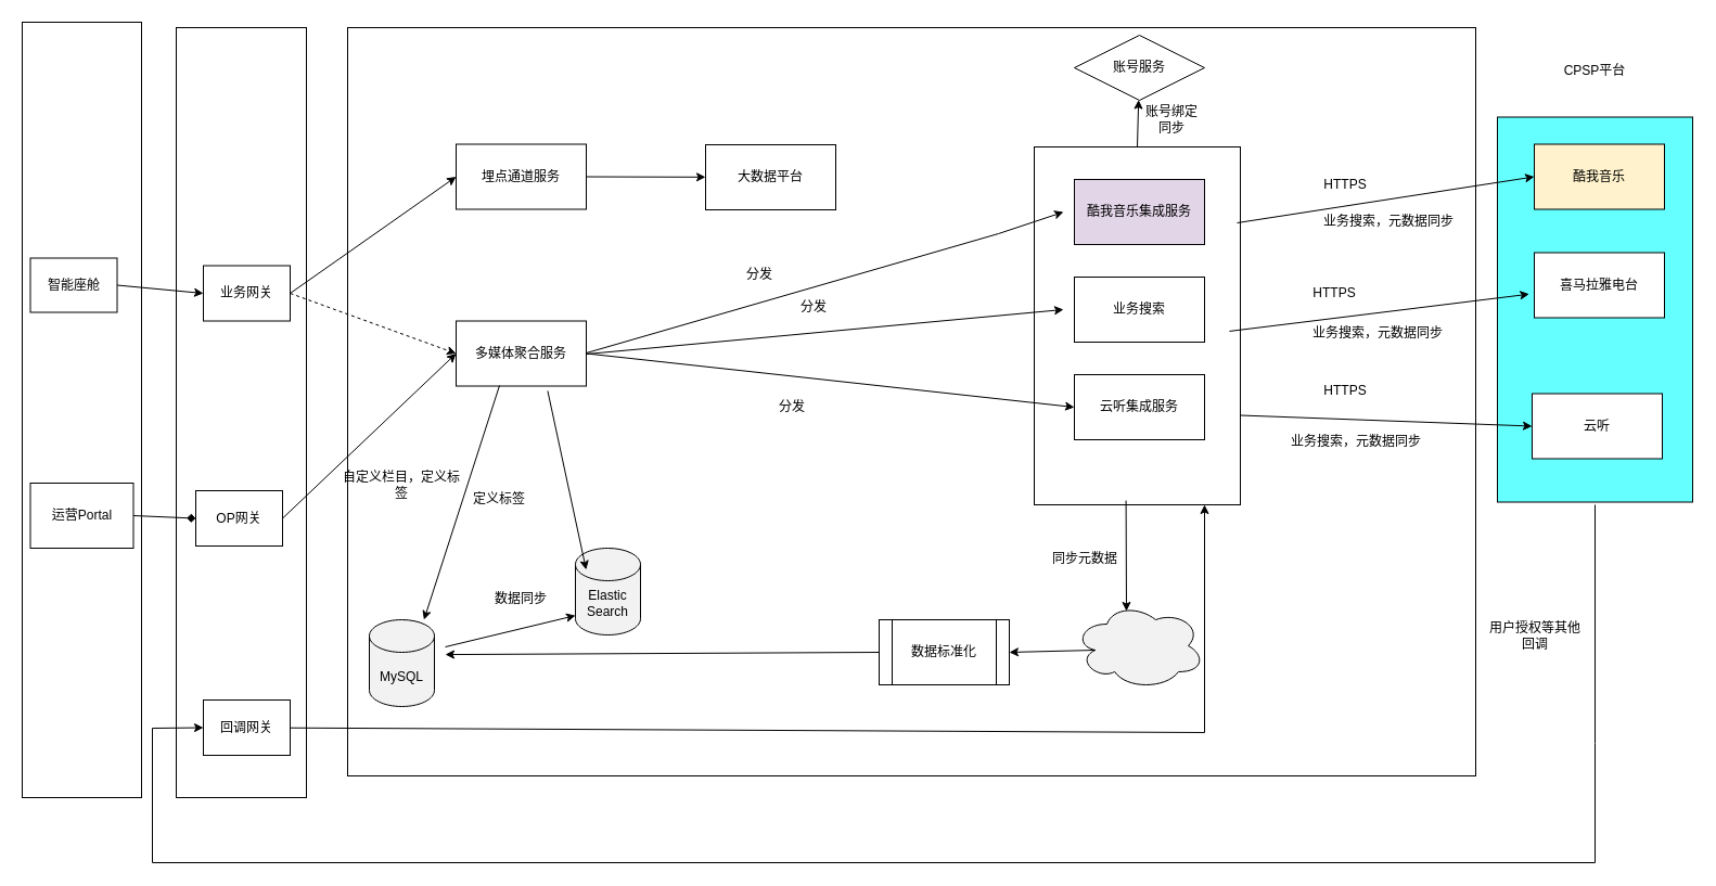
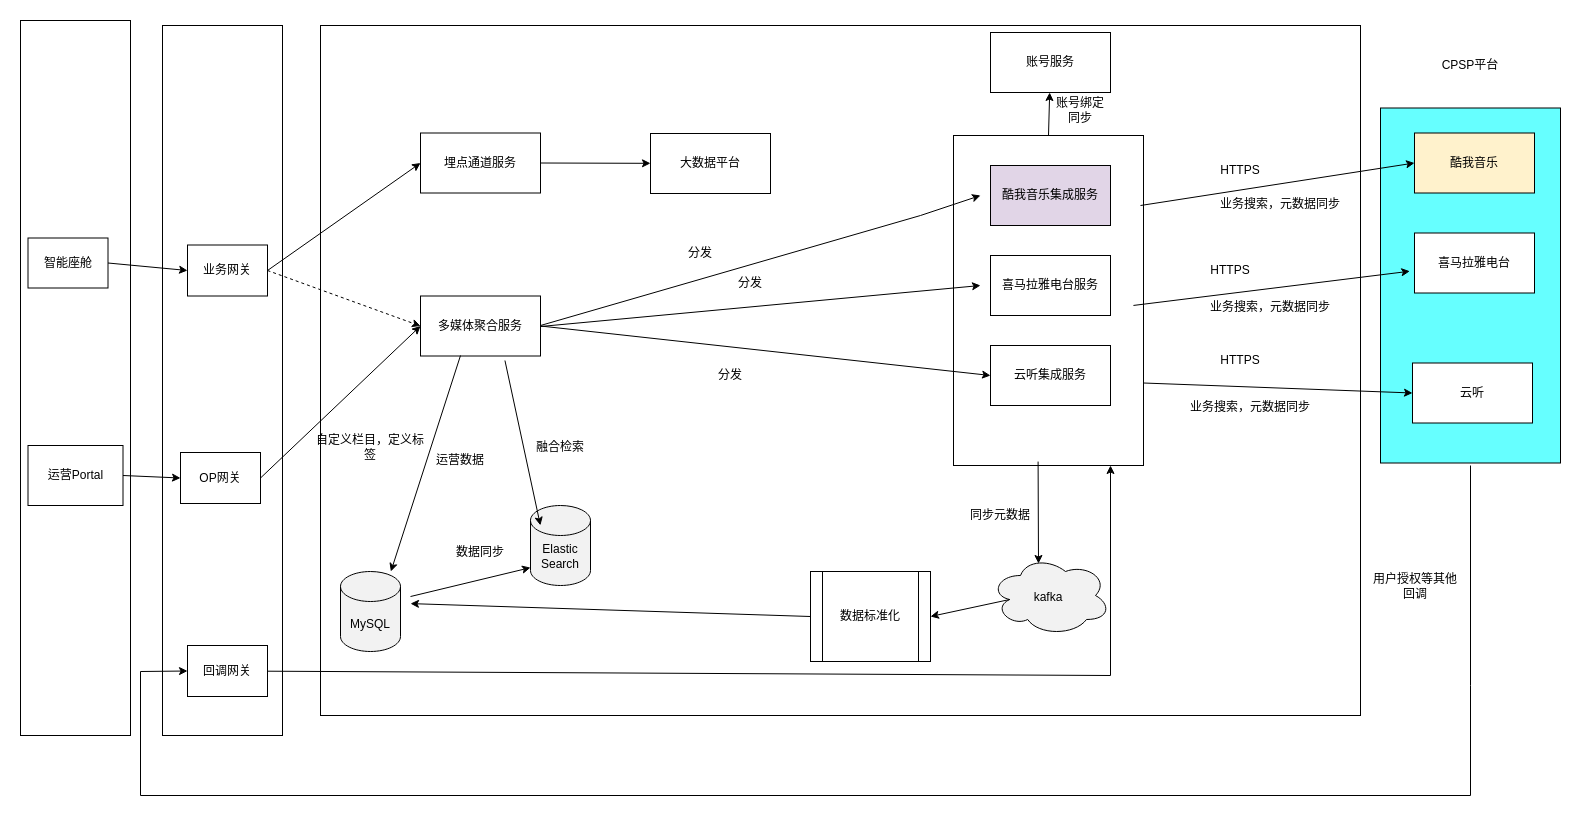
- <mxCell id="32" value="账号服务" style="rhombus;whiteSpace=wrap;html=1;" parent="1" vertex="1"><mxGeometry x="990" y="32" width="120" height="60" as="geometry" /></mxCell>
+ <mxCell id="32" value="账号服务" style="rounded=0;whiteSpace=wrap;html=1;" parent="1" vertex="1"><mxGeometry x="990" y="32" width="120" height="60" as="geometry" /></mxCell>
- <mxCell id="13" value="业务搜索" style="rounded=0;whiteSpace=wrap;html=1;" parent="1" vertex="1"><mxGeometry x="990" y="255" width="120" height="60" as="geometry" /></mxCell>
+ <mxCell id="13" value="喜马拉雅电台服务" style="rounded=0;whiteSpace=wrap;html=1;" parent="1" vertex="1"><mxGeometry x="990" y="255" width="120" height="60" as="geometry" /></mxCell>
+ <mxCell id="37" value="融合检索" style="text;html=1;strokeColor=none;fillColor=none;align=center;verticalAlign=middle;whiteSpace=wrap;rounded=0;" parent="1" vertex="1"><mxGeometry x="530" y="432" width="60" height="30" as="geometry" /></mxCell>
- <mxCell id="44" value="定义标签" style="text;html=1;strokeColor=none;fillColor=none;align=center;verticalAlign=middle;whiteSpace=wrap;rounded=0;" parent="1" vertex="1"><mxGeometry x="430" y="445" width="60" height="30" as="geometry" /></mxCell>
+ <mxCell id="44" value="运营数据" style="text;html=1;strokeColor=none;fillColor=none;align=center;verticalAlign=middle;whiteSpace=wrap;rounded=0;" parent="1" vertex="1"><mxGeometry x="430" y="445" width="60" height="30" as="geometry" /></mxCell>
- <mxCell id="52" value="" style="endArrow=diamond;html=1;rounded=0;exitX=1;exitY=0.5;exitDx=0;exitDy=0;entryX=0;entryY=0.5;entryDx=0;entryDy=0;" parent="1" source="47" target="48" edge="1"><mxGeometry width="50" height="50" relative="1" as="geometry"><mxPoint x="130" y="515" as="sourcePoint" /><mxPoint x="180" y="465" as="targetPoint" /></mxGeometry></mxCell>
+ <mxCell id="52" value="" style="endArrow=classic;html=1;rounded=0;exitX=1;exitY=0.5;exitDx=0;exitDy=0;entryX=0;entryY=0.5;entryDx=0;entryDy=0;" parent="1" source="47" target="48" edge="1"><mxGeometry width="50" height="50" relative="1" as="geometry"><mxPoint x="130" y="515" as="sourcePoint" /><mxPoint x="180" y="465" as="targetPoint" /></mxGeometry></mxCell>
+ <mxCell id="24" value="kafka" style="text;html=1;strokeColor=none;fillColor=none;align=center;verticalAlign=middle;whiteSpace=wrap;rounded=0;" parent="1" vertex="1"><mxGeometry x="1018" y="581.5" width="60" height="30" as="geometry" /></mxCell>
- <mxCell id="20" value="数据标准化" style="shape=process;whiteSpace=wrap;html=1;backgroundOutline=1;" parent="1" vertex="1"><mxGeometry x="810" y="571" width="120" height="60" as="geometry" /></mxCell>
+ <mxCell id="20" value="数据标准化" style="shape=process;whiteSpace=wrap;html=1;backgroundOutline=1;" parent="1" vertex="1"><mxGeometry x="810" y="571" width="120" height="90" as="geometry" /></mxCell>
